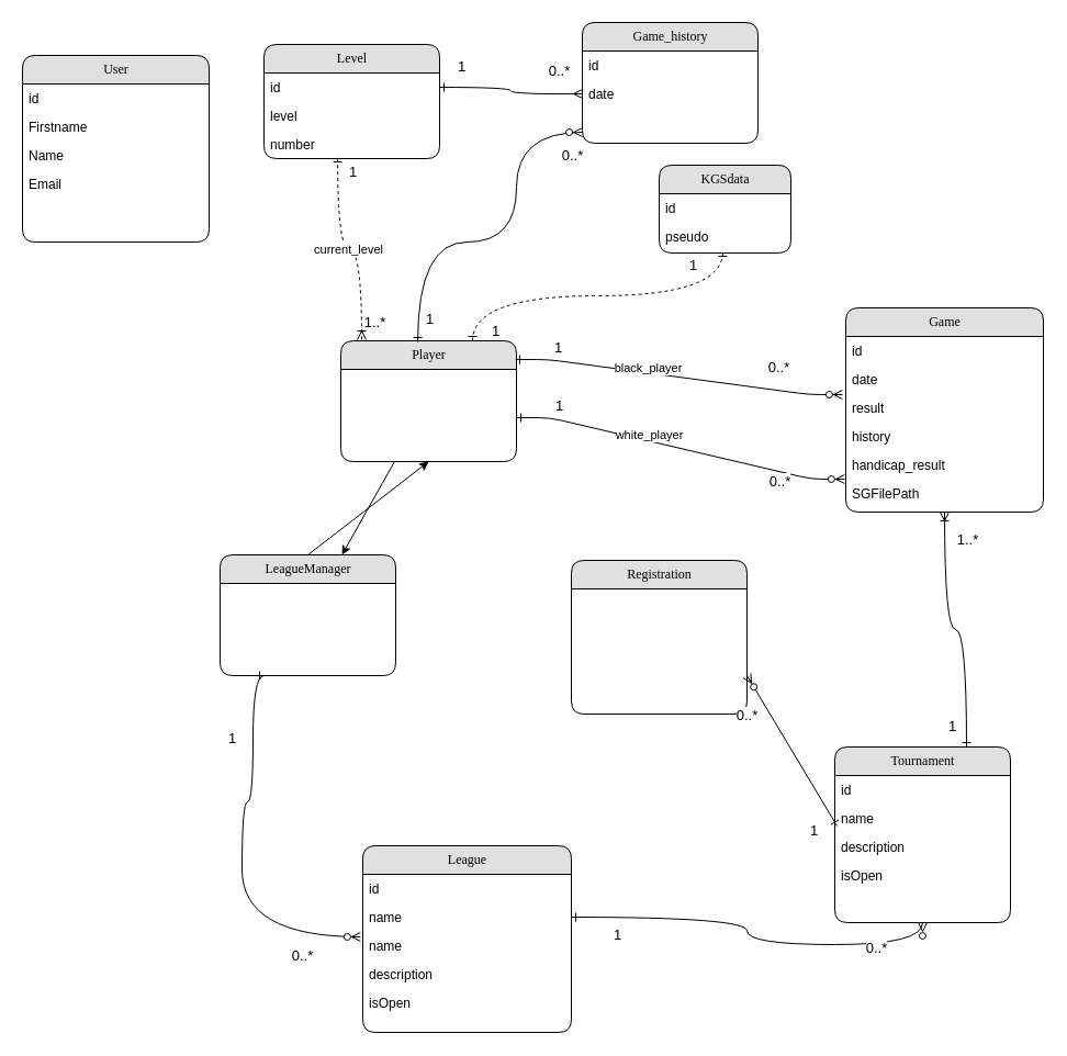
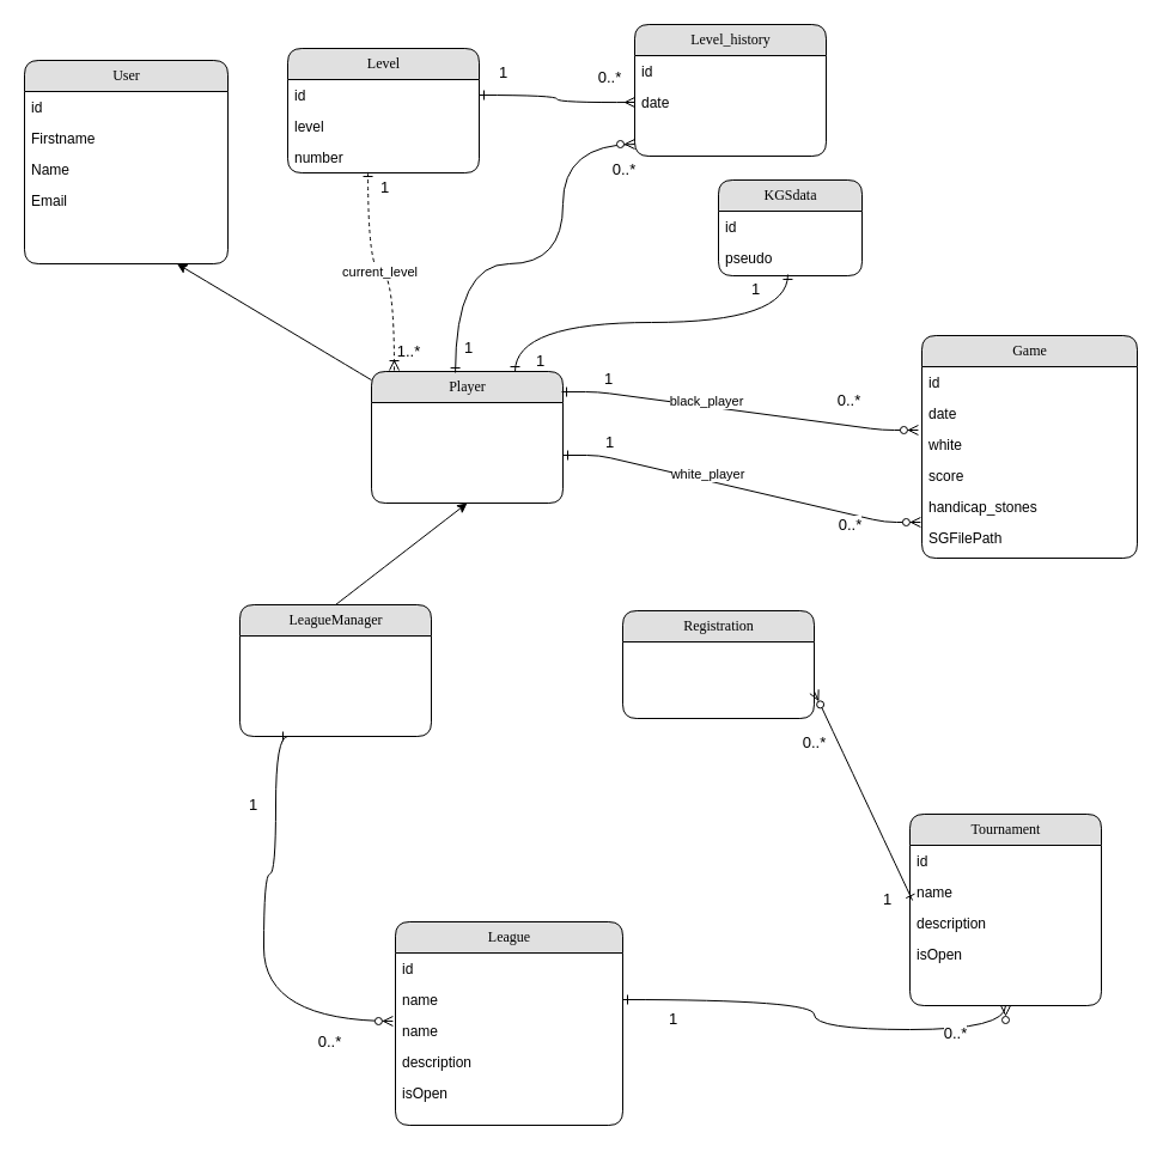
- <mxCell id="10" value="Game_history" style="swimlane;html=1;fontStyle=0;childLayout=stackLayout;horizontal=1;startSize=26;fillColor=#e0e0e0;horizontalStack=0;resizeParent=1;resizeLast=0;collapsible=1;marginBottom=0;swimlaneFillColor=#ffffff;align=center;rounded=1;shadow=0;comic=0;labelBackgroundColor=none;strokeWidth=1;fontFamily=Verdana;fontSize=12" vertex="1" parent="1"><mxGeometry x="530" y="20" width="160" height="110" as="geometry" /></mxCell>
+ <mxCell id="10" value="Level_history" style="swimlane;html=1;fontStyle=0;childLayout=stackLayout;horizontal=1;startSize=26;fillColor=#e0e0e0;horizontalStack=0;resizeParent=1;resizeLast=0;collapsible=1;marginBottom=0;swimlaneFillColor=#ffffff;align=center;rounded=1;shadow=0;comic=0;labelBackgroundColor=none;strokeWidth=1;fontFamily=Verdana;fontSize=12" vertex="1" parent="1"><mxGeometry x="530" y="20" width="160" height="110" as="geometry" /></mxCell>
- <mxCell id="55" value="" style="edgeStyle=orthogonalEdgeStyle;fontSize=12;html=1;endArrow=ERone;endFill=0;exitX=0.75;exitY=0;exitDx=0;exitDy=0;entryX=0.483;entryY=1.038;entryDx=0;entryDy=0;startArrow=ERone;startFill=0;entryPerimeter=0;curved=1;dashed=1;" edge="1" parent="1" source="14" target="9"><mxGeometry width="100" height="100" relative="1" as="geometry"><mxPoint x="600" y="530" as="sourcePoint" /><mxPoint x="700" y="476" as="targetPoint" /></mxGeometry></mxCell>
+ <mxCell id="55" value="" style="edgeStyle=orthogonalEdgeStyle;fontSize=12;html=1;endArrow=ERone;endFill=0;exitX=0.75;exitY=0;exitDx=0;exitDy=0;entryX=0.483;entryY=1.038;entryDx=0;entryDy=0;startArrow=ERone;startFill=0;entryPerimeter=0;curved=1;" edge="1" parent="1" source="14" target="9"><mxGeometry width="100" height="100" relative="1" as="geometry"><mxPoint x="600" y="530" as="sourcePoint" /><mxPoint x="700" y="476" as="targetPoint" /></mxGeometry></mxCell>
- <mxCell id="20" value="result" style="text;html=1;strokeColor=none;fillColor=none;spacingLeft=4;spacingRight=4;whiteSpace=wrap;overflow=hidden;rotatable=0;points=[[0,0.5],[1,0.5]];portConstraint=eastwest;" vertex="1" parent="17"><mxGeometry y="78" width="180" height="26" as="geometry" /></mxCell>
+ <mxCell id="20" value="white" style="text;html=1;strokeColor=none;fillColor=none;spacingLeft=4;spacingRight=4;whiteSpace=wrap;overflow=hidden;rotatable=0;points=[[0,0.5],[1,0.5]];portConstraint=eastwest;" vertex="1" parent="17"><mxGeometry y="78" width="180" height="26" as="geometry" /></mxCell>
- <mxCell id="21" value="history" style="text;html=1;strokeColor=none;fillColor=none;spacingLeft=4;spacingRight=4;whiteSpace=wrap;overflow=hidden;rotatable=0;points=[[0,0.5],[1,0.5]];portConstraint=eastwest;" vertex="1" parent="17"><mxGeometry y="104" width="180" height="26" as="geometry" /></mxCell>
+ <mxCell id="21" value="score" style="text;html=1;strokeColor=none;fillColor=none;spacingLeft=4;spacingRight=4;whiteSpace=wrap;overflow=hidden;rotatable=0;points=[[0,0.5],[1,0.5]];portConstraint=eastwest;" vertex="1" parent="17"><mxGeometry y="104" width="180" height="26" as="geometry" /></mxCell>
- <mxCell id="22" value="handicap_result" style="text;html=1;strokeColor=none;fillColor=none;spacingLeft=4;spacingRight=4;whiteSpace=wrap;overflow=hidden;rotatable=0;points=[[0,0.5],[1,0.5]];portConstraint=eastwest;" vertex="1" parent="17"><mxGeometry y="130" width="180" height="26" as="geometry" /></mxCell>
+ <mxCell id="22" value="handicap_stones" style="text;html=1;strokeColor=none;fillColor=none;spacingLeft=4;spacingRight=4;whiteSpace=wrap;overflow=hidden;rotatable=0;points=[[0,0.5],[1,0.5]];portConstraint=eastwest;" vertex="1" parent="17"><mxGeometry y="130" width="180" height="26" as="geometry" /></mxCell>
- <mxCell id="15" value="" style="endArrow=classic;html=1;rounded=0;targetPerimeterSpacing=0;curved=1;" edge="1" parent="1" source="14" target="13"><mxGeometry width="50" height="50" relative="1" as="geometry"><mxPoint x="610" y="350" as="sourcePoint" /><mxPoint x="310" y="270" as="targetPoint" /></mxGeometry></mxCell>
+ <mxCell id="15" value="" style="endArrow=classic;html=1;rounded=0;targetPerimeterSpacing=0;curved=1;entryX=0.75;entryY=1;entryDx=0;entryDy=0;" edge="1" parent="1" source="14" target="2"><mxGeometry width="50" height="50" relative="1" as="geometry"><mxPoint x="610" y="350" as="sourcePoint" /><mxPoint x="310" y="270" as="targetPoint" /></mxGeometry></mxCell>
- <mxCell id="40" value="" style="edgeStyle=orthogonalEdgeStyle;fontSize=12;html=1;endArrow=ERoneToMany;endFill=0;exitX=0.75;exitY=0;exitDx=0;exitDy=0;entryX=0.5;entryY=1;entryDx=0;entryDy=0;startArrow=ERone;startFill=0;curved=1;" edge="1" parent="1" source="24" target="17"><mxGeometry width="100" height="100" relative="1" as="geometry"><mxPoint x="1200" y="575.47" as="sourcePoint" /><mxPoint x="1379.96" y="540" as="targetPoint" /></mxGeometry></mxCell>
- <mxCell id="41" value="1" style="edgeLabel;html=1;align=center;verticalAlign=middle;resizable=0;points=[];fontSize=13;" vertex="1" connectable="0" parent="40"><mxGeometry x="-0.366" relative="1" as="geometry"><mxPoint x="-14" y="54" as="offset" /></mxGeometry></mxCell>
- <mxCell id="42" value="1..*" style="edgeLabel;html=1;align=center;verticalAlign=middle;resizable=0;points=[];fontSize=13;" vertex="1" connectable="0" parent="40"><mxGeometry x="0.408" y="-3" relative="1" as="geometry"><mxPoint x="17" y="-45" as="offset" /></mxGeometry></mxCell>
- <mxCell id="68" value="Registration" style="swimlane;html=1;fontStyle=0;childLayout=stackLayout;horizontal=1;startSize=26;fillColor=#e0e0e0;horizontalStack=0;resizeParent=1;resizeLast=0;collapsible=1;marginBottom=0;swimlaneFillColor=#ffffff;align=center;rounded=1;shadow=0;comic=0;labelBackgroundColor=none;strokeWidth=1;fontFamily=Verdana;fontSize=12" vertex="1" parent="1"><mxGeometry x="520" y="510" width="160" height="140" as="geometry" /></mxCell>
+ <mxCell id="68" value="Registration" style="swimlane;html=1;fontStyle=0;childLayout=stackLayout;horizontal=1;startSize=26;fillColor=#e0e0e0;horizontalStack=0;resizeParent=1;resizeLast=0;collapsible=1;marginBottom=0;swimlaneFillColor=#ffffff;align=center;rounded=1;shadow=0;comic=0;labelBackgroundColor=none;strokeWidth=1;fontFamily=Verdana;fontSize=12" vertex="1" parent="1"><mxGeometry x="520" y="510" width="160" height="90" as="geometry" /></mxCell>
